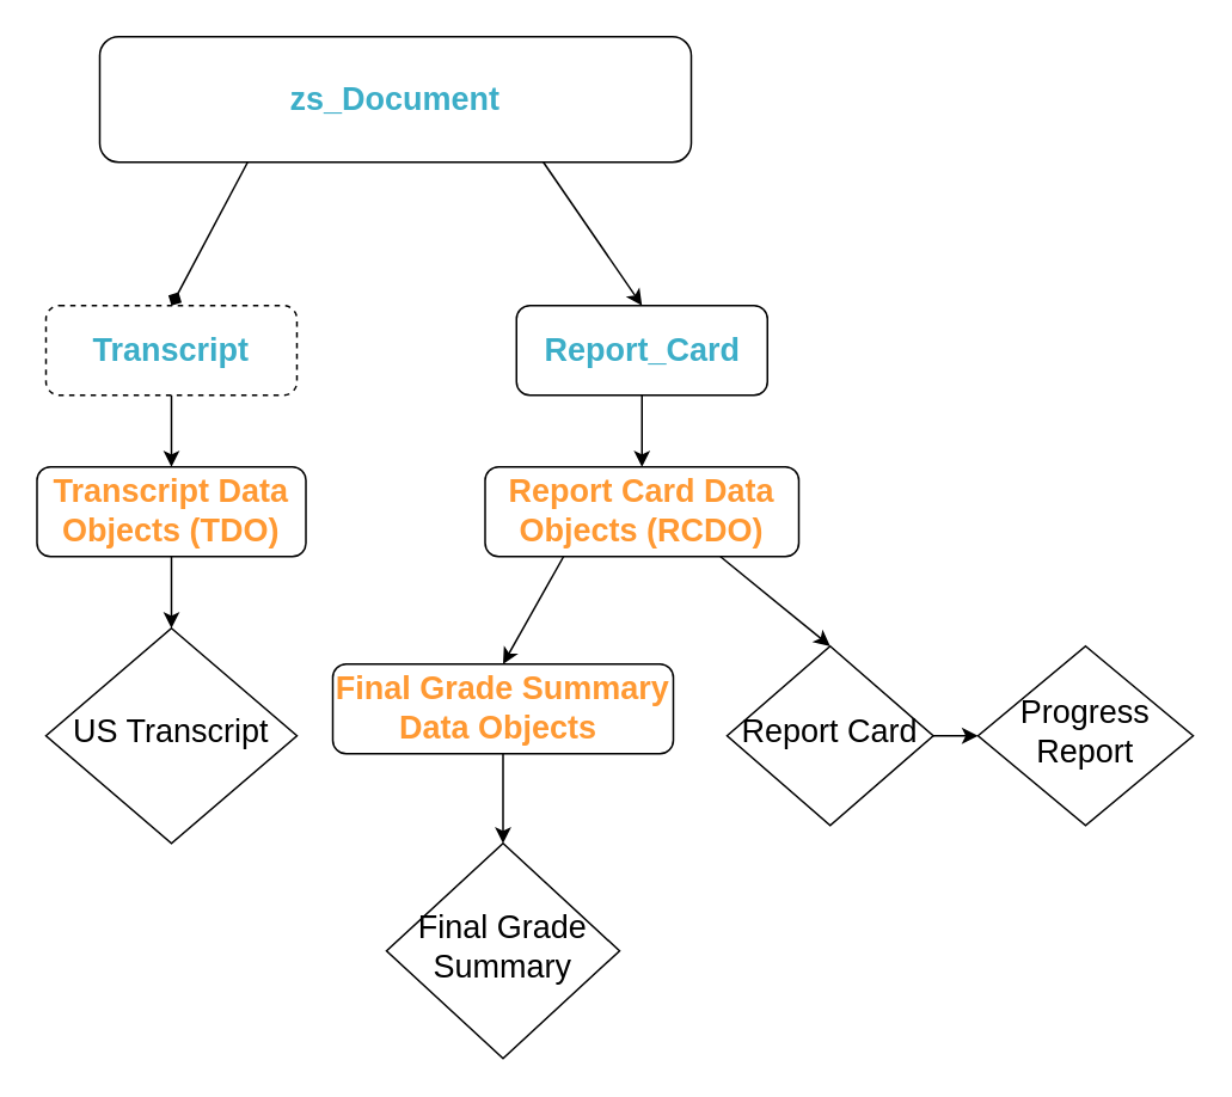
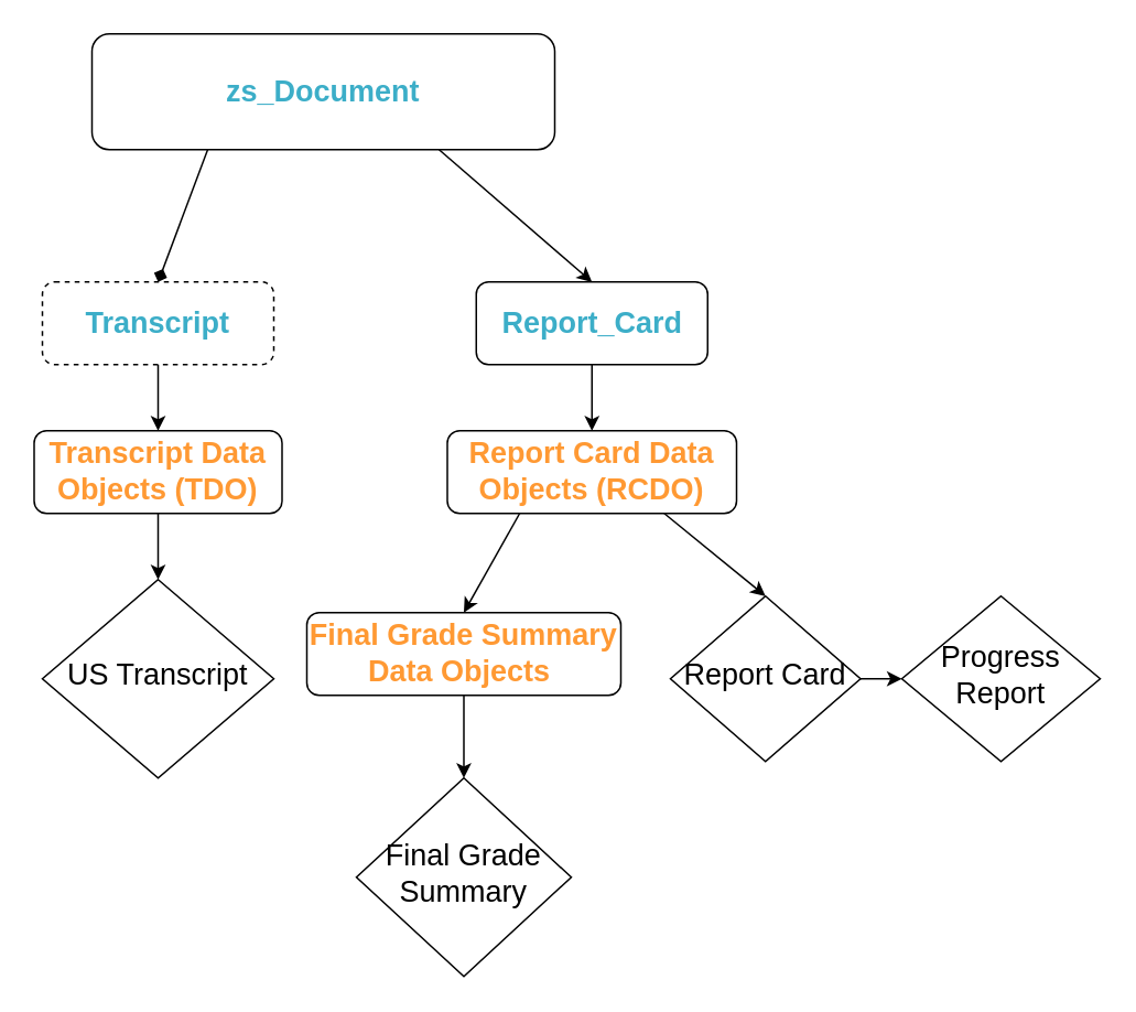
- <mxCell id="2" value="&lt;font color=&quot;#3caec8&quot; style=&quot;font-size: 18px;&quot;&gt;&lt;b style=&quot;&quot;&gt;zs_Document&lt;/b&gt;&lt;/font&gt;" style="rounded=1;whiteSpace=wrap;html=1;fontSize=12;glass=0;strokeWidth=1;shadow=0;" parent="1" vertex="1"><mxGeometry x="55" y="20" width="330" height="70" as="geometry" /></mxCell>
+ <mxCell id="2" value="&lt;font color=&quot;#3caec8&quot; style=&quot;font-size: 18px;&quot;&gt;&lt;b style=&quot;&quot;&gt;zs_Document&lt;/b&gt;&lt;/font&gt;" style="rounded=1;whiteSpace=wrap;html=1;fontSize=12;glass=0;strokeWidth=1;shadow=0;" parent="1" vertex="1"><mxGeometry x="55" y="20" width="280" height="70" as="geometry" /></mxCell>
